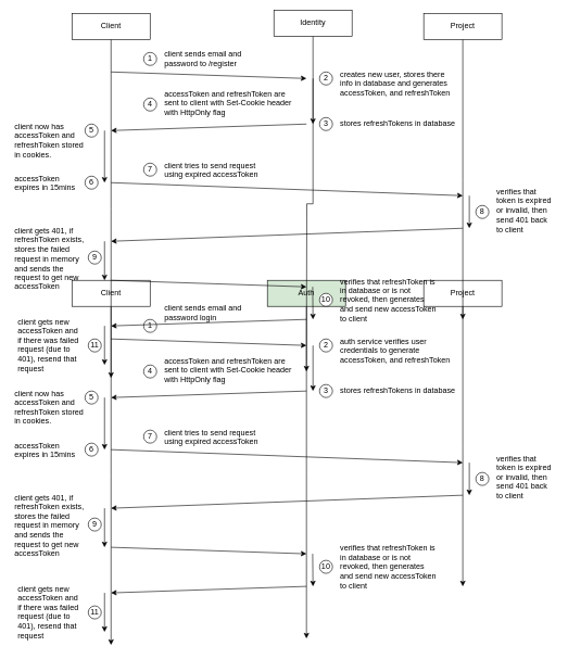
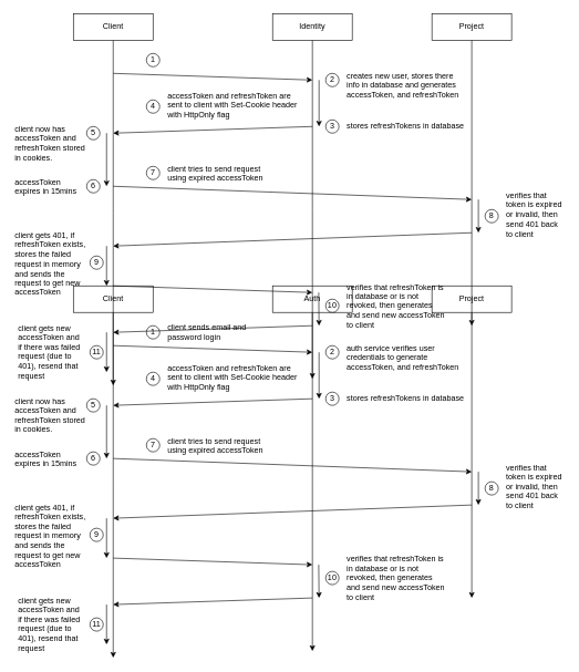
- <mxCell id="45" value="Identity" style="rounded=0;whiteSpace=wrap;html=1;" parent="1" vertex="1"><mxGeometry x="420" y="15" width="120" height="40" as="geometry" /></mxCell>
+ <mxCell id="45" value="Identity" style="rounded=0;whiteSpace=wrap;html=1;" parent="1" vertex="1"><mxGeometry x="410" y="20" width="120" height="40" as="geometry" /></mxCell>
- <mxCell id="50" value="client sends email and&lt;br&gt;password to /register" style="text;html=1;align=left;verticalAlign=middle;resizable=1;points=[];autosize=1;strokeColor=none;fillColor=none;movable=1;rotatable=1;deletable=1;editable=1;locked=0;connectable=1;" parent="1" vertex="1"><mxGeometry x="250" y="70" width="140" height="40" as="geometry" /></mxCell>
- <mxCell id="5" value="Auth" style="rounded=0;whiteSpace=wrap;html=1;fillColor=#d5e8d4;" parent="1" vertex="1"><mxGeometry x="410" y="430" width="120" height="40" as="geometry" /></mxCell>
+ <mxCell id="5" value="Auth" style="rounded=0;whiteSpace=wrap;html=1;" parent="1" vertex="1"><mxGeometry x="410" y="430" width="120" height="40" as="geometry" /></mxCell>
- <mxCell id="10" value="client sends email and&lt;br&gt;password login" style="text;html=1;align=left;verticalAlign=middle;resizable=1;points=[];autosize=1;strokeColor=none;fillColor=none;movable=1;rotatable=1;deletable=1;editable=1;locked=0;connectable=1;" parent="1" vertex="1"><mxGeometry x="250" y="460" width="140" height="40" as="geometry" /></mxCell>
+ <mxCell id="10" value="client sends email and&lt;br&gt;password login" style="text;html=1;align=left;verticalAlign=middle;resizable=1;points=[];autosize=1;strokeColor=none;fillColor=none;movable=1;rotatable=1;deletable=1;editable=1;locked=0;connectable=1;" parent="1" vertex="1"><mxGeometry x="250" y="480" width="140" height="40" as="geometry" /></mxCell>
